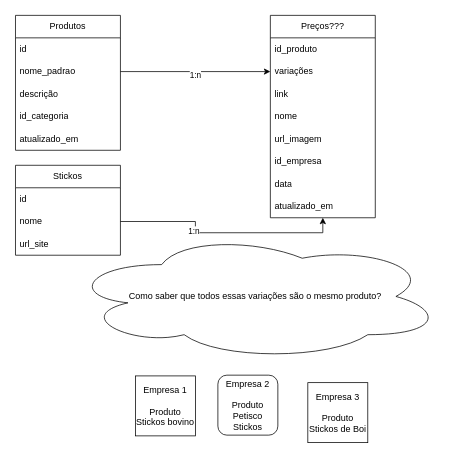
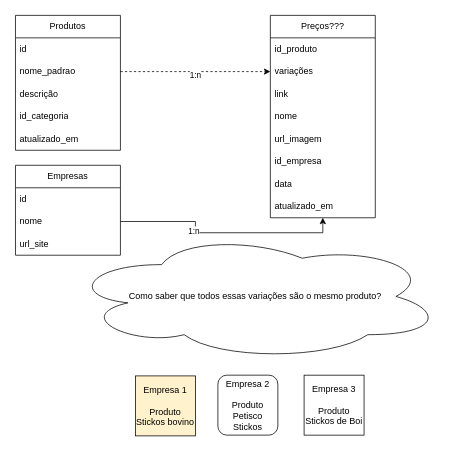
- <mxCell id="21" style="edgeStyle=orthogonalEdgeStyle;rounded=0;orthogonalLoop=1;jettySize=auto;html=1;entryX=0;entryY=0.5;entryDx=0;entryDy=0;" parent="1" source="4" target="10" edge="1"><mxGeometry relative="1" as="geometry" /></mxCell>
+ <mxCell id="21" style="edgeStyle=orthogonalEdgeStyle;rounded=0;orthogonalLoop=1;jettySize=auto;html=1;entryX=0;entryY=0.5;entryDx=0;entryDy=0;dashed=1;" parent="1" source="4" target="10" edge="1"><mxGeometry relative="1" as="geometry" /></mxCell>
- <mxCell id="17" value="Stickos" style="swimlane;fontStyle=0;childLayout=stackLayout;horizontal=1;startSize=30;horizontalStack=0;resizeParent=1;resizeParentMax=0;resizeLast=0;collapsible=1;marginBottom=0;whiteSpace=wrap;html=1;" parent="1" vertex="1"><mxGeometry x="20" y="220" width="140" height="120" as="geometry" /></mxCell>
+ <mxCell id="17" value="Empresas" style="swimlane;fontStyle=0;childLayout=stackLayout;horizontal=1;startSize=30;horizontalStack=0;resizeParent=1;resizeParentMax=0;resizeLast=0;collapsible=1;marginBottom=0;whiteSpace=wrap;html=1;" parent="1" vertex="1"><mxGeometry x="20" y="220" width="140" height="120" as="geometry" /></mxCell>
- <mxCell id="25" value="&lt;div&gt;Empresa 1&lt;/div&gt;&lt;div&gt;&lt;br&gt;&lt;/div&gt;&lt;div&gt;Produto Stickos bovino&lt;br&gt;&lt;/div&gt;" style="whiteSpace=wrap;html=1;aspect=fixed;" parent="1" vertex="1"><mxGeometry x="180" y="501" width="80" height="80" as="geometry" /></mxCell>
+ <mxCell id="25" value="&lt;div&gt;Empresa 1&lt;/div&gt;&lt;div&gt;&lt;br&gt;&lt;/div&gt;&lt;div&gt;Produto Stickos bovino&lt;br&gt;&lt;/div&gt;" style="whiteSpace=wrap;html=1;aspect=fixed;fillColor=#fff2cc;" parent="1" vertex="1"><mxGeometry x="180" y="501" width="80" height="80" as="geometry" /></mxCell>
- <mxCell id="27" value="&lt;div&gt;Empresa 3&lt;br&gt;&lt;/div&gt;&lt;div&gt;&lt;br&gt;&lt;/div&gt;&lt;div&gt;Produto&lt;/div&gt;&lt;div&gt;Stickos de Boi&lt;br&gt;&lt;/div&gt;" style="whiteSpace=wrap;html=1;aspect=fixed;" parent="1" vertex="1"><mxGeometry x="410" y="510" width="80" height="80" as="geometry" /></mxCell>
+ <mxCell id="27" value="&lt;div&gt;Empresa 3&lt;br&gt;&lt;/div&gt;&lt;div&gt;&lt;br&gt;&lt;/div&gt;&lt;div&gt;Produto&lt;/div&gt;&lt;div&gt;Stickos de Boi&lt;br&gt;&lt;/div&gt;" style="whiteSpace=wrap;html=1;aspect=fixed;" parent="1" vertex="1"><mxGeometry x="405" y="500" width="80" height="80" as="geometry" /></mxCell>
